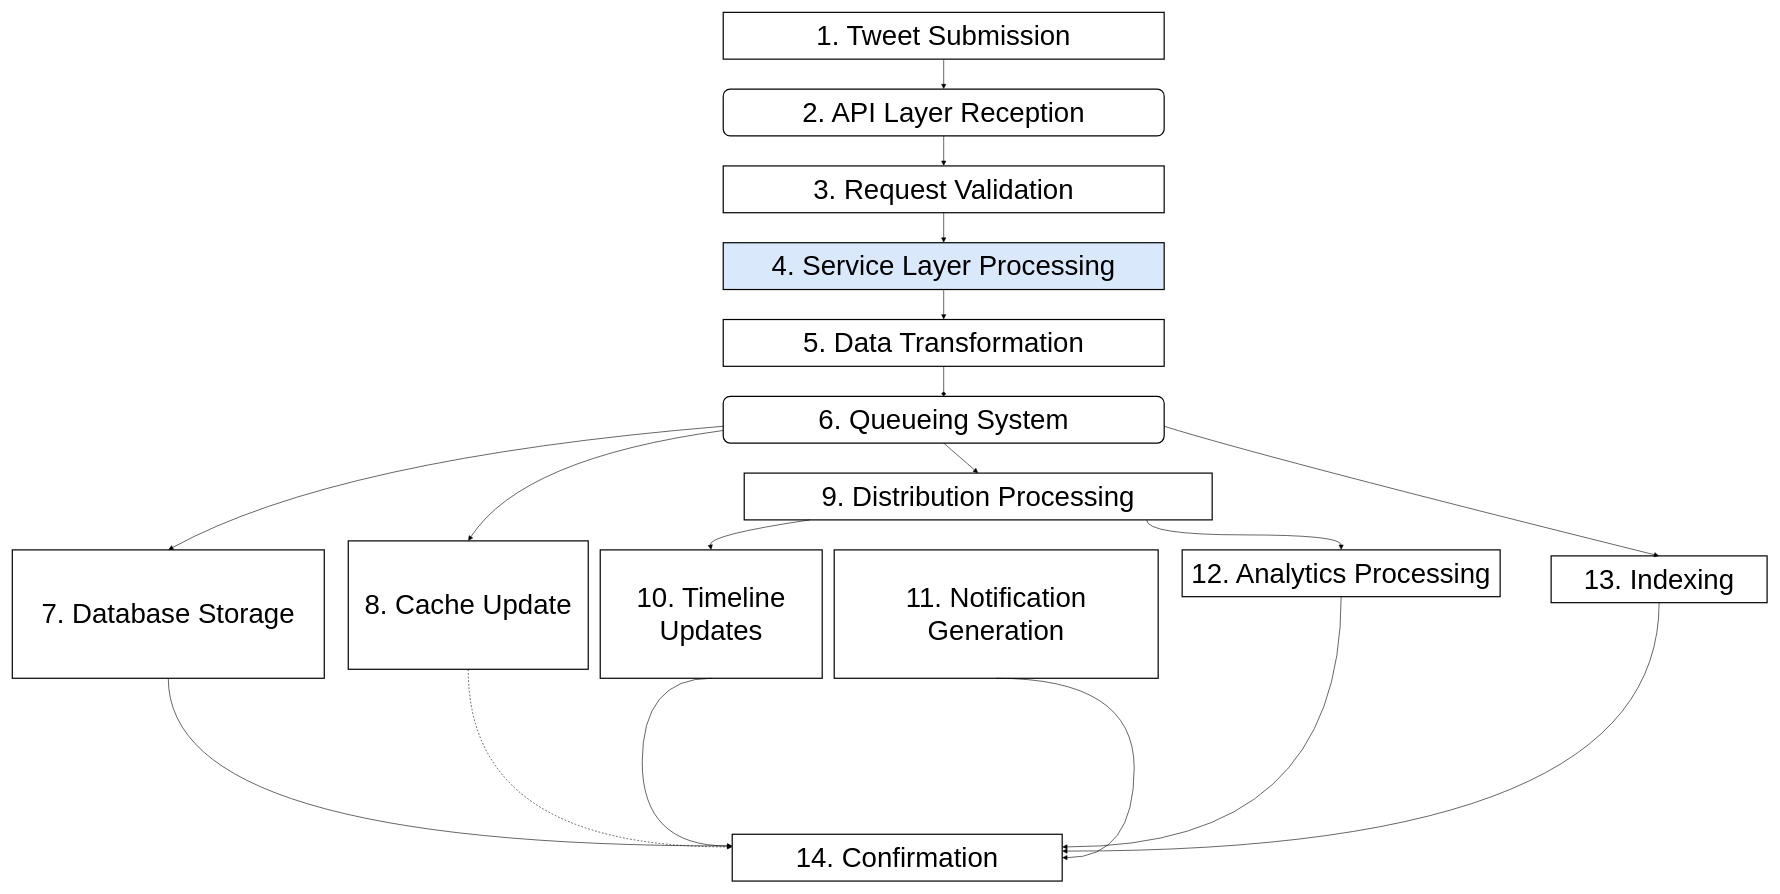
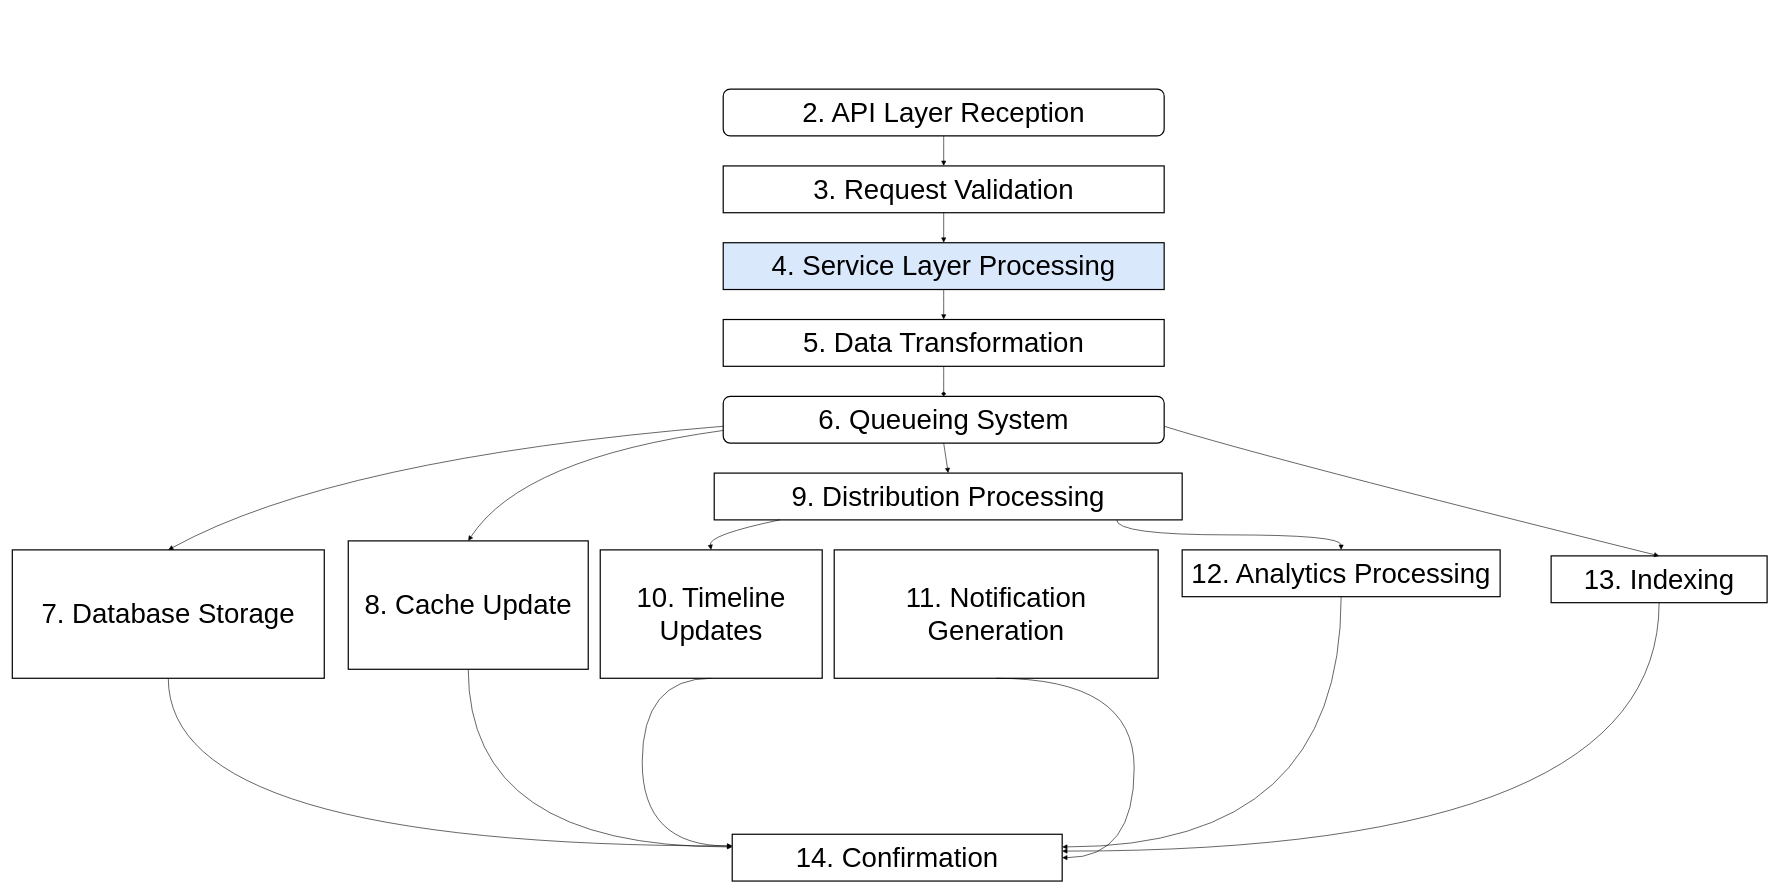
- <mxCell id="2" value="1. Tweet Submission" style="whiteSpace=wrap;strokeWidth=2;fontSize=46;" vertex="1" parent="1"><mxGeometry x="1205" y="20" width="735" height="78" as="geometry" /></mxCell>
- <mxCell id="17" value="" style="curved=1;startArrow=none;endArrow=block;exitX=0.5;exitY=1;entryX=0.5;entryY=0;rounded=0;fontSize=46;" edge="1" parent="1" source="2" target="3"><mxGeometry relative="1" as="geometry"><Array as="points" /></mxGeometry></mxCell>
- <mxCell id="11" value="9. Distribution Processing" style="whiteSpace=wrap;strokeWidth=2;fontSize=46;" vertex="1" parent="1"><mxGeometry x="1240" y="788" width="780" height="78" as="geometry" /></mxCell>
+ <mxCell id="11" value="9. Distribution Processing" style="whiteSpace=wrap;strokeWidth=2;fontSize=46;" vertex="1" parent="1"><mxGeometry x="1190" y="788" width="780" height="78" as="geometry" /></mxCell>
- <mxCell id="28" value="" style="curved=1;startArrow=none;endArrow=block;exitX=0.5;exitY=1;entryX=0;entryY=0.27;rounded=0;fontSize=46;edgeStyle=orthogonalEdgeStyle;dashed=1;" edge="1" parent="1" source="10" target="16"><mxGeometry relative="1" as="geometry" /></mxCell>
+ <mxCell id="28" value="" style="curved=1;startArrow=none;endArrow=block;exitX=0.5;exitY=1;entryX=0;entryY=0.27;rounded=0;fontSize=46;edgeStyle=orthogonalEdgeStyle;" edge="1" parent="1" source="10" target="16"><mxGeometry relative="1" as="geometry" /></mxCell>
